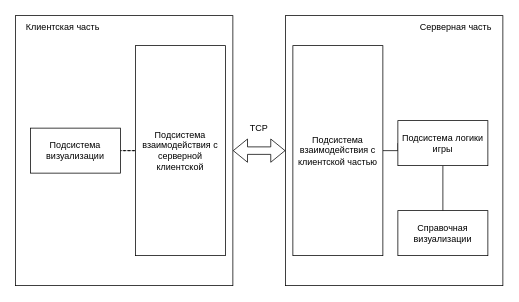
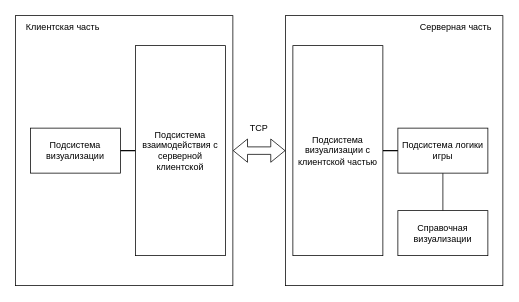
- <mxCell id="10" value="Подсистема логики игры" style="rounded=0;whiteSpace=wrap;html=1;" parent="1" vertex="1"><mxGeometry x="530" y="160" width="120" height="60" as="geometry" /></mxCell>
+ <mxCell id="10" value="Подсистема логики игры" style="rounded=0;whiteSpace=wrap;html=1;" parent="1" vertex="1"><mxGeometry x="530" y="170" width="120" height="60" as="geometry" /></mxCell>
- <mxCell id="6" style="edgeStyle=orthogonalEdgeStyle;rounded=0;orthogonalLoop=1;jettySize=auto;html=1;exitX=0;exitY=0.5;exitDx=0;exitDy=0;endArrow=none;endFill=0;dashed=1;" edge="1" parent="1" source="7" target="8"><mxGeometry relative="1" as="geometry" /></mxCell>
+ <mxCell id="6" style="edgeStyle=orthogonalEdgeStyle;rounded=0;orthogonalLoop=1;jettySize=auto;html=1;exitX=0;exitY=0.5;exitDx=0;exitDy=0;endArrow=none;endFill=0;" edge="1" parent="1" source="7" target="8"><mxGeometry relative="1" as="geometry" /></mxCell>
- <mxCell id="4" value="Подсистема взаимодействия с клиентской частью" style="rounded=0;whiteSpace=wrap;html=1;" parent="1" vertex="1"><mxGeometry x="390" y="60" width="120" height="280" as="geometry" /></mxCell>
+ <mxCell id="4" value="Подсистема визуализации с клиентской частью" style="rounded=0;whiteSpace=wrap;html=1;" parent="1" vertex="1"><mxGeometry x="390" y="60" width="120" height="280" as="geometry" /></mxCell>
